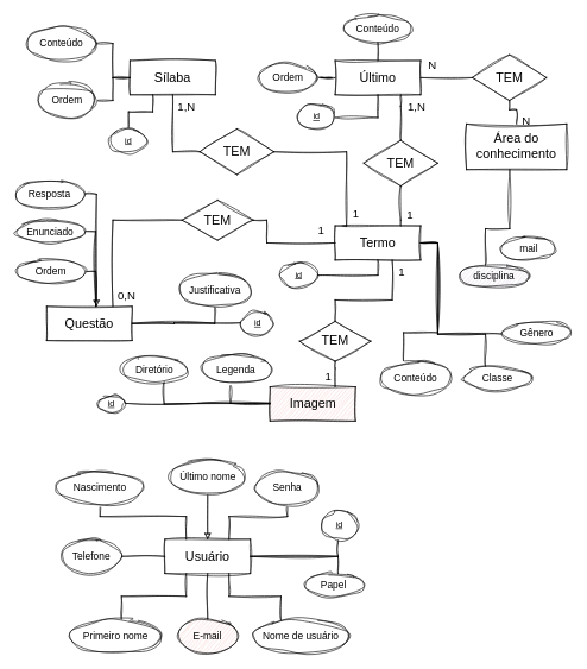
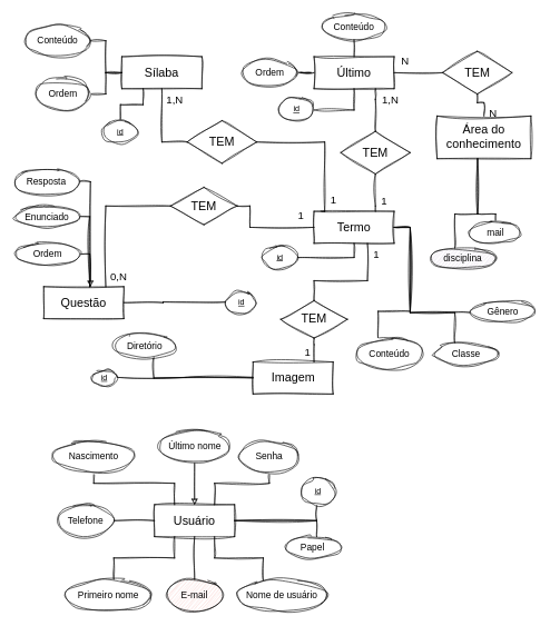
+ <mxCell id="88" style="edgeStyle=orthogonalEdgeStyle;rounded=0;sketch=1;hachureGap=4;jiggle=2;curveFitting=1;orthogonalLoop=1;jettySize=auto;html=1;fontFamily=Architects Daughter;fontSource=https%3A%2F%2Ffonts.googleapis.com%2Fcss%3Ffamily%3DArchitects%2BDaughter;endArrow=none;endFill=0;" edge="1" parent="1" source="89" target="84"><mxGeometry relative="1" as="geometry"><Array as="points"><mxPoint x="742" y="320" /><mxPoint x="715" y="320" /></Array></mxGeometry></mxCell>
- <mxCell id="42" value="&lt;span style=&quot;font-size: 14px;&quot;&gt;Justificativa&lt;/span&gt;" style="ellipse;whiteSpace=wrap;html=1;sketch=1;hachureGap=4;jiggle=2;curveFitting=1;" parent="1" vertex="1"><mxGeometry x="249.5" y="382" width="103" height="47" as="geometry" /></mxCell>
- <mxCell id="41" style="edgeStyle=orthogonalEdgeStyle;rounded=0;sketch=1;hachureGap=4;jiggle=2;curveFitting=1;orthogonalLoop=1;jettySize=auto;html=1;endArrow=none;endFill=0;" parent="1" source="42" target="8" edge="1"><mxGeometry relative="1" as="geometry"><Array as="points"><mxPoint x="301" y="453" /></Array></mxGeometry></mxCell>
- <mxCell id="53" value="&lt;span style=&quot;font-size: 14px;&quot;&gt;Legenda&lt;/span&gt;" style="ellipse;whiteSpace=wrap;html=1;sketch=1;hachureGap=4;jiggle=2;curveFitting=1;" parent="1" vertex="1"><mxGeometry x="282" y="497" width="98" height="41" as="geometry" /></mxCell>
- <mxCell id="52" style="edgeStyle=orthogonalEdgeStyle;rounded=0;sketch=1;hachureGap=4;jiggle=2;curveFitting=1;orthogonalLoop=1;jettySize=auto;html=1;endArrow=none;endFill=0;" parent="1" source="53" target="2" edge="1"><mxGeometry relative="1" as="geometry"><Array as="points"><mxPoint x="323" y="565" /></Array></mxGeometry></mxCell>
- <mxCell id="2" value="&lt;font style=&quot;font-size: 18px;&quot;&gt;Imagem&lt;/font&gt;" style="rounded=0;whiteSpace=wrap;html=1;sketch=1;hachureGap=4;jiggle=2;curveFitting=1;labelBackgroundColor=none;fillColor=#f8cecc;" parent="1" vertex="1"><mxGeometry x="378.59" y="542" width="120" height="48" as="geometry" /></mxCell>
+ <mxCell id="2" value="&lt;font style=&quot;font-size: 18px;&quot;&gt;Imagem&lt;/font&gt;" style="rounded=0;whiteSpace=wrap;html=1;sketch=1;hachureGap=4;jiggle=2;curveFitting=1;labelBackgroundColor=none;" parent="1" vertex="1"><mxGeometry x="378.59" y="542" width="120" height="48" as="geometry" /></mxCell>
